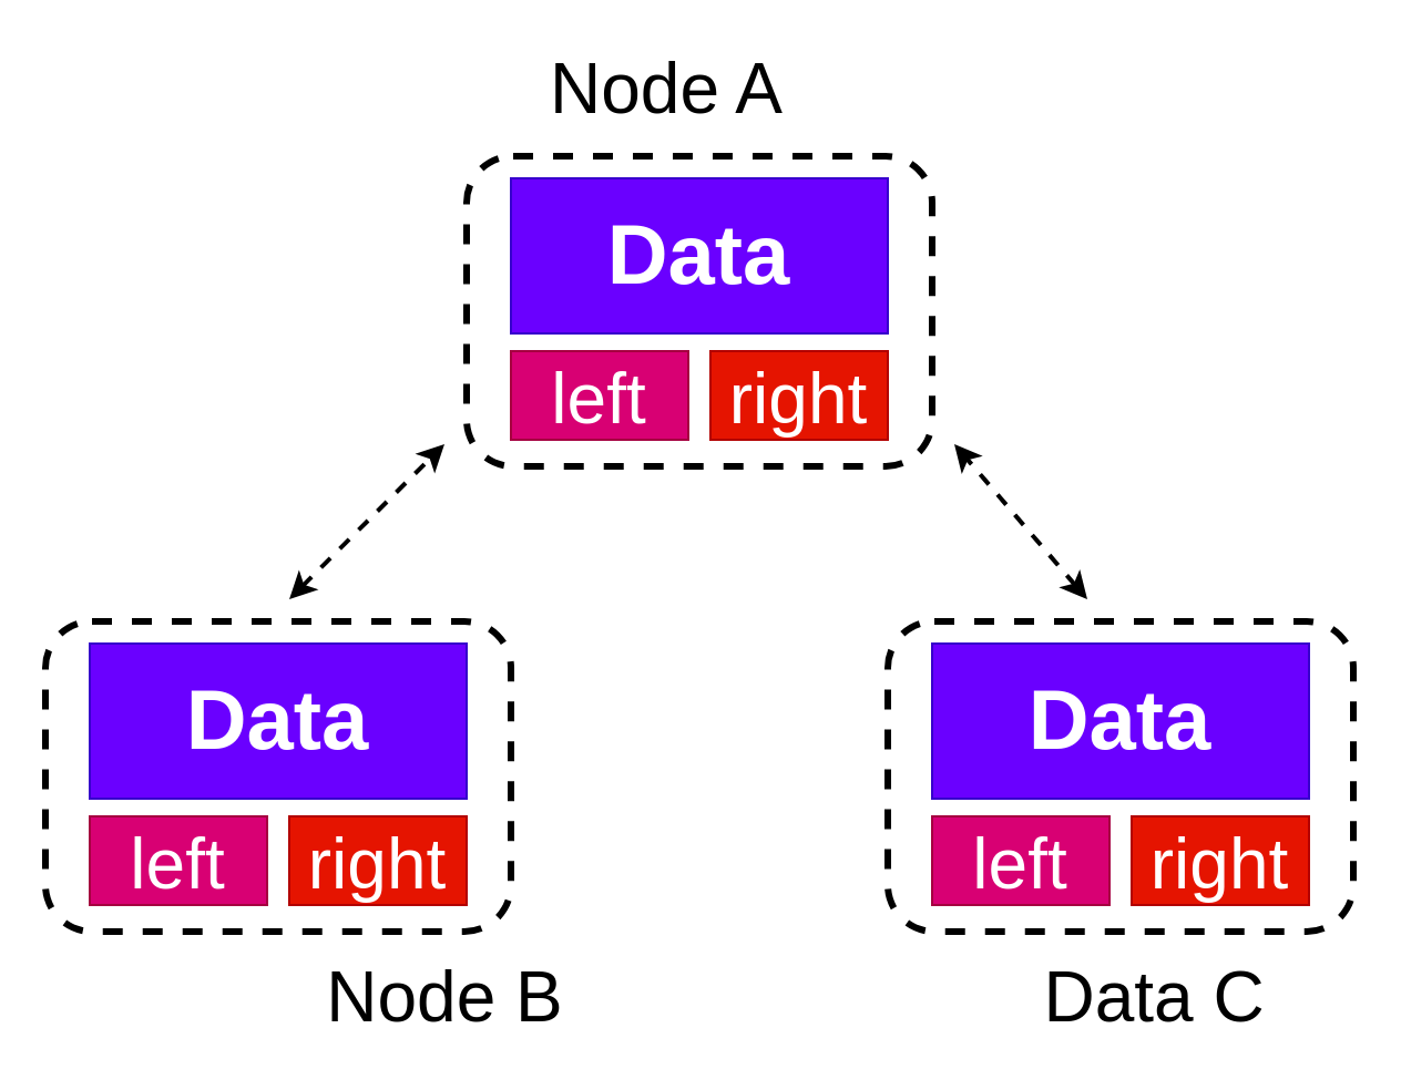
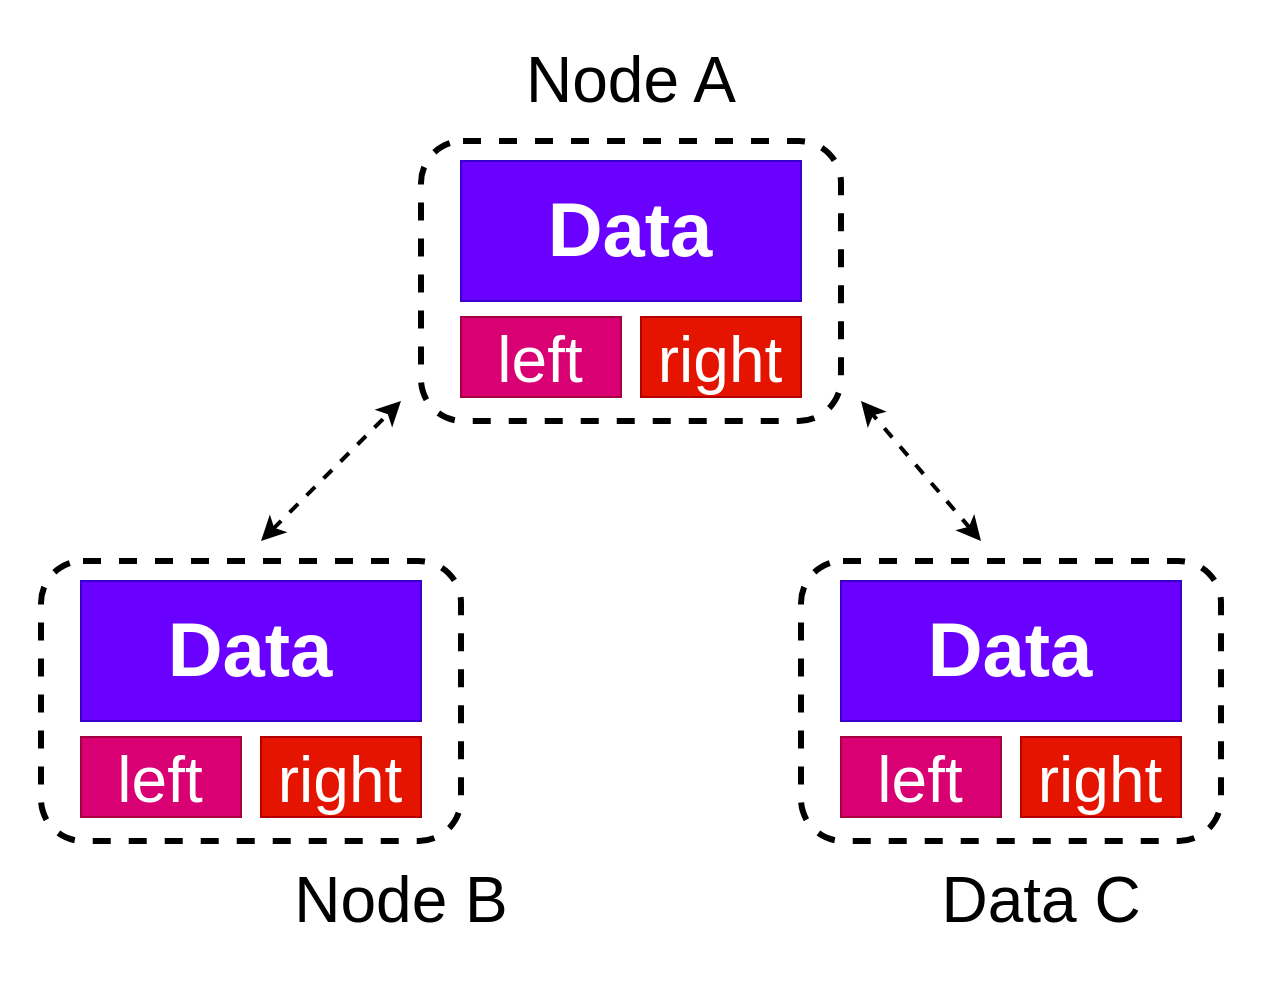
- <mxCell id="16" value="Node A" style="text;html=1;align=center;verticalAlign=middle;resizable=0;points=[];autosize=1;strokeColor=none;fillColor=none;fontSize=32;" vertex="1" parent="1"><mxGeometry x="240" y="20" width="120" height="40" as="geometry" /></mxCell>
+ <mxCell id="16" value="Node A" style="text;html=1;align=center;verticalAlign=middle;resizable=0;points=[];autosize=1;strokeColor=none;fillColor=none;fontSize=32;" vertex="1" parent="1"><mxGeometry x="255" y="20" width="120" height="40" as="geometry" /></mxCell>
